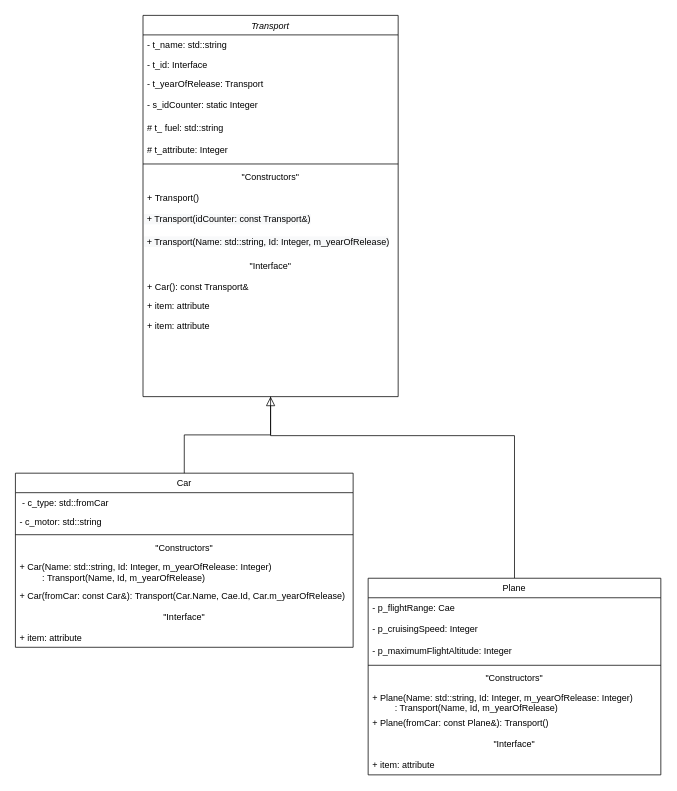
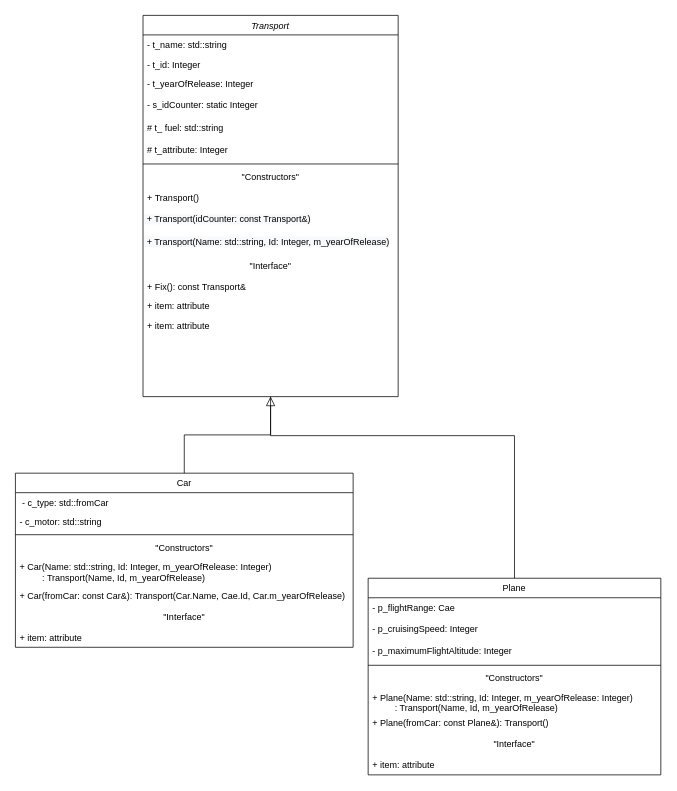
- <mxCell id="4" value="- t_id: Interface" style="text;align=left;verticalAlign=top;spacingLeft=4;spacingRight=4;overflow=hidden;rotatable=0;points=[[0,0.5],[1,0.5]];portConstraint=eastwest;rounded=0;shadow=0;html=0;fontColor=default;" parent="2" vertex="1"><mxGeometry y="52" width="340" height="26" as="geometry" /></mxCell>
+ <mxCell id="4" value="- t_id: Integer" style="text;align=left;verticalAlign=top;spacingLeft=4;spacingRight=4;overflow=hidden;rotatable=0;points=[[0,0.5],[1,0.5]];portConstraint=eastwest;rounded=0;shadow=0;html=0;fontColor=default;" parent="2" vertex="1"><mxGeometry y="52" width="340" height="26" as="geometry" /></mxCell>
- <mxCell id="5" value="- t_yearOfRelease: Transport" style="text;align=left;verticalAlign=top;spacingLeft=4;spacingRight=4;overflow=hidden;rotatable=0;points=[[0,0.5],[1,0.5]];portConstraint=eastwest;rounded=0;shadow=0;html=0;fontColor=default;" parent="2" vertex="1"><mxGeometry y="78" width="340" height="26" as="geometry" /></mxCell>
+ <mxCell id="5" value="- t_yearOfRelease: Integer" style="text;align=left;verticalAlign=top;spacingLeft=4;spacingRight=4;overflow=hidden;rotatable=0;points=[[0,0.5],[1,0.5]];portConstraint=eastwest;rounded=0;shadow=0;html=0;fontColor=default;" parent="2" vertex="1"><mxGeometry y="78" width="340" height="26" as="geometry" /></mxCell>
- <mxCell id="15" value="+ Car(): const Transport&amp;" style="text;strokeColor=none;fillColor=none;align=left;verticalAlign=top;spacingLeft=4;spacingRight=4;overflow=hidden;rotatable=0;points=[[0,0.5],[1,0.5]];portConstraint=eastwest;fontColor=default;" parent="2" vertex="1"><mxGeometry y="348" width="340" height="26" as="geometry" /></mxCell>
+ <mxCell id="15" value="+ Fix(): const Transport&amp;" style="text;strokeColor=none;fillColor=none;align=left;verticalAlign=top;spacingLeft=4;spacingRight=4;overflow=hidden;rotatable=0;points=[[0,0.5],[1,0.5]];portConstraint=eastwest;fontColor=default;" parent="2" vertex="1"><mxGeometry y="348" width="340" height="26" as="geometry" /></mxCell>
